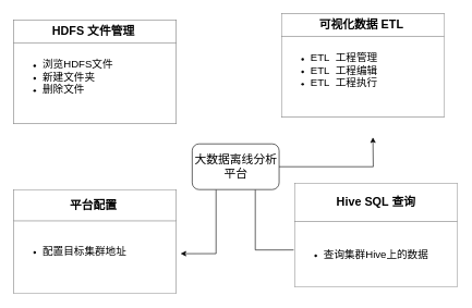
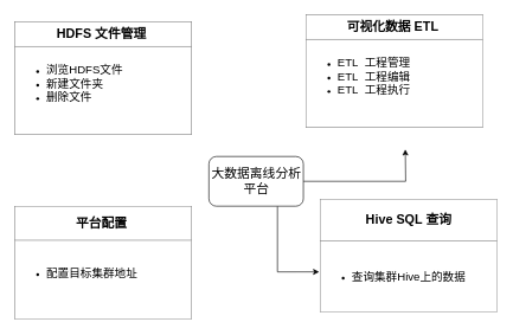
- <mxCell id="2" style="edgeStyle=orthogonalEdgeStyle;rounded=0;orthogonalLoop=1;jettySize=auto;html=1;entryX=-0.005;entryY=0.641;entryDx=0;entryDy=0;entryPerimeter=0;endArrow=none;" parent="1" source="5" target="9" edge="1"><mxGeometry relative="1" as="geometry"><Array as="points"><mxPoint x="390" y="383" /></Array></mxGeometry></mxCell>
+ <mxCell id="2" style="edgeStyle=orthogonalEdgeStyle;rounded=0;orthogonalLoop=1;jettySize=auto;html=1;entryX=-0.005;entryY=0.641;entryDx=0;entryDy=0;entryPerimeter=0;" parent="1" source="5" target="9" edge="1"><mxGeometry relative="1" as="geometry"><Array as="points"><mxPoint x="390" y="383" /></Array></mxGeometry></mxCell>
- <mxCell id="3" style="edgeStyle=orthogonalEdgeStyle;rounded=0;orthogonalLoop=1;jettySize=auto;html=1;entryX=1.023;entryY=0.614;entryDx=0;entryDy=0;entryPerimeter=0;" parent="1" source="5" target="8" edge="1"><mxGeometry relative="1" as="geometry"><Array as="points"><mxPoint x="330" y="388" /></Array></mxGeometry></mxCell>
